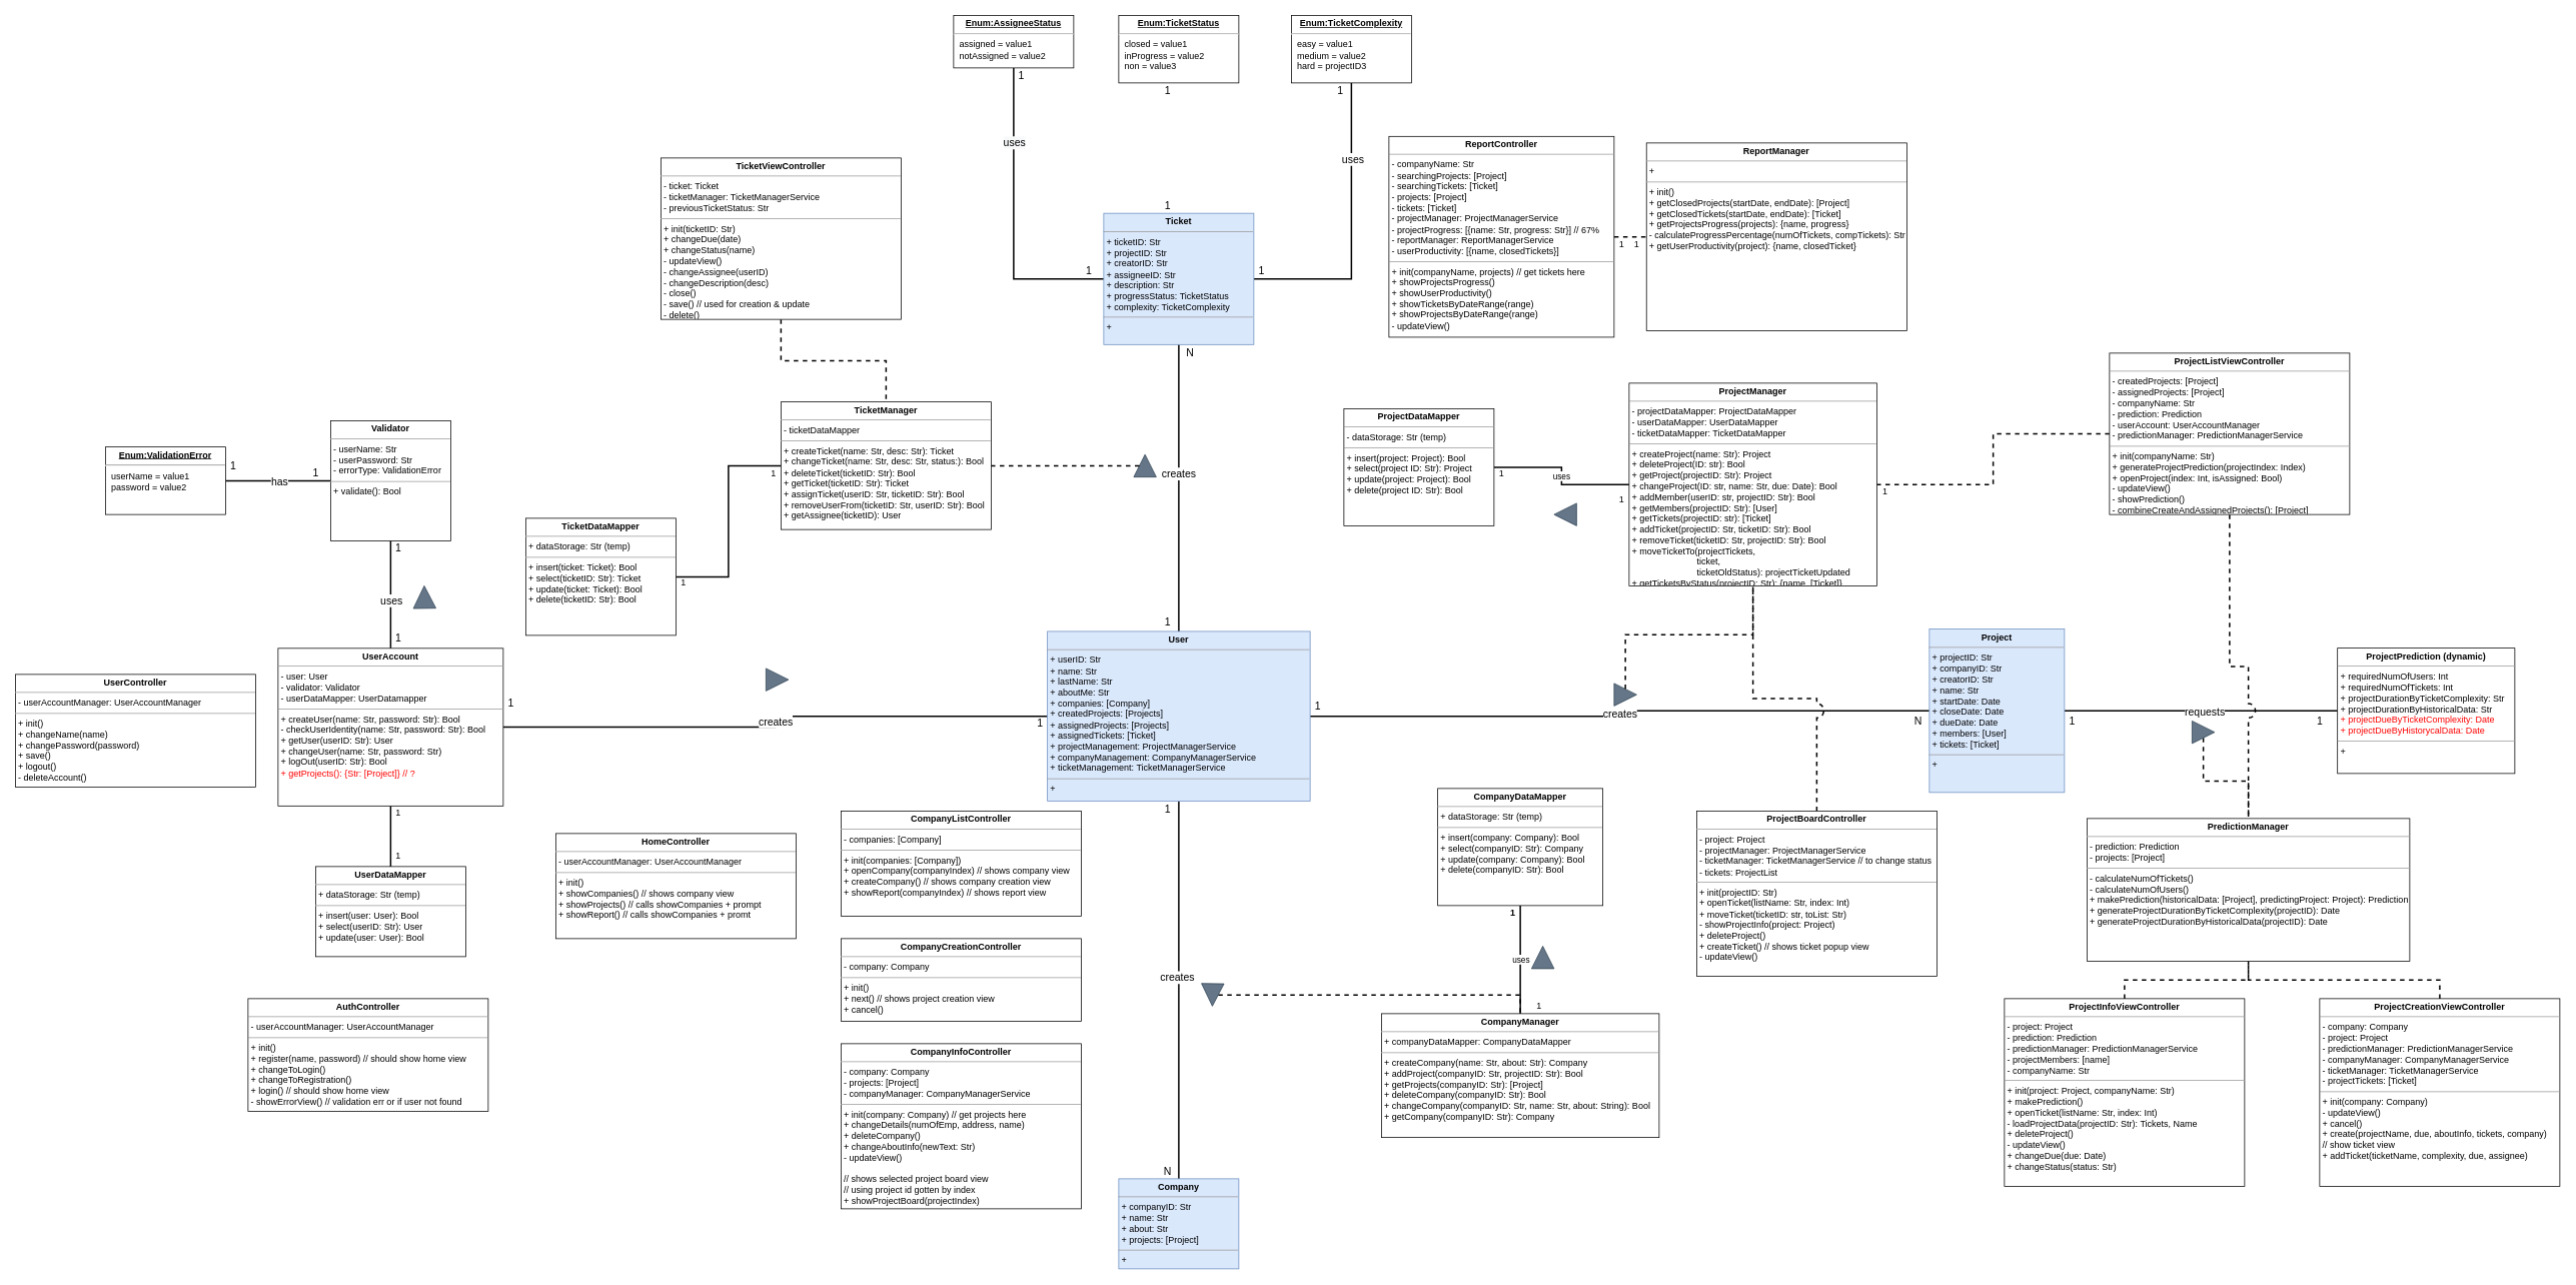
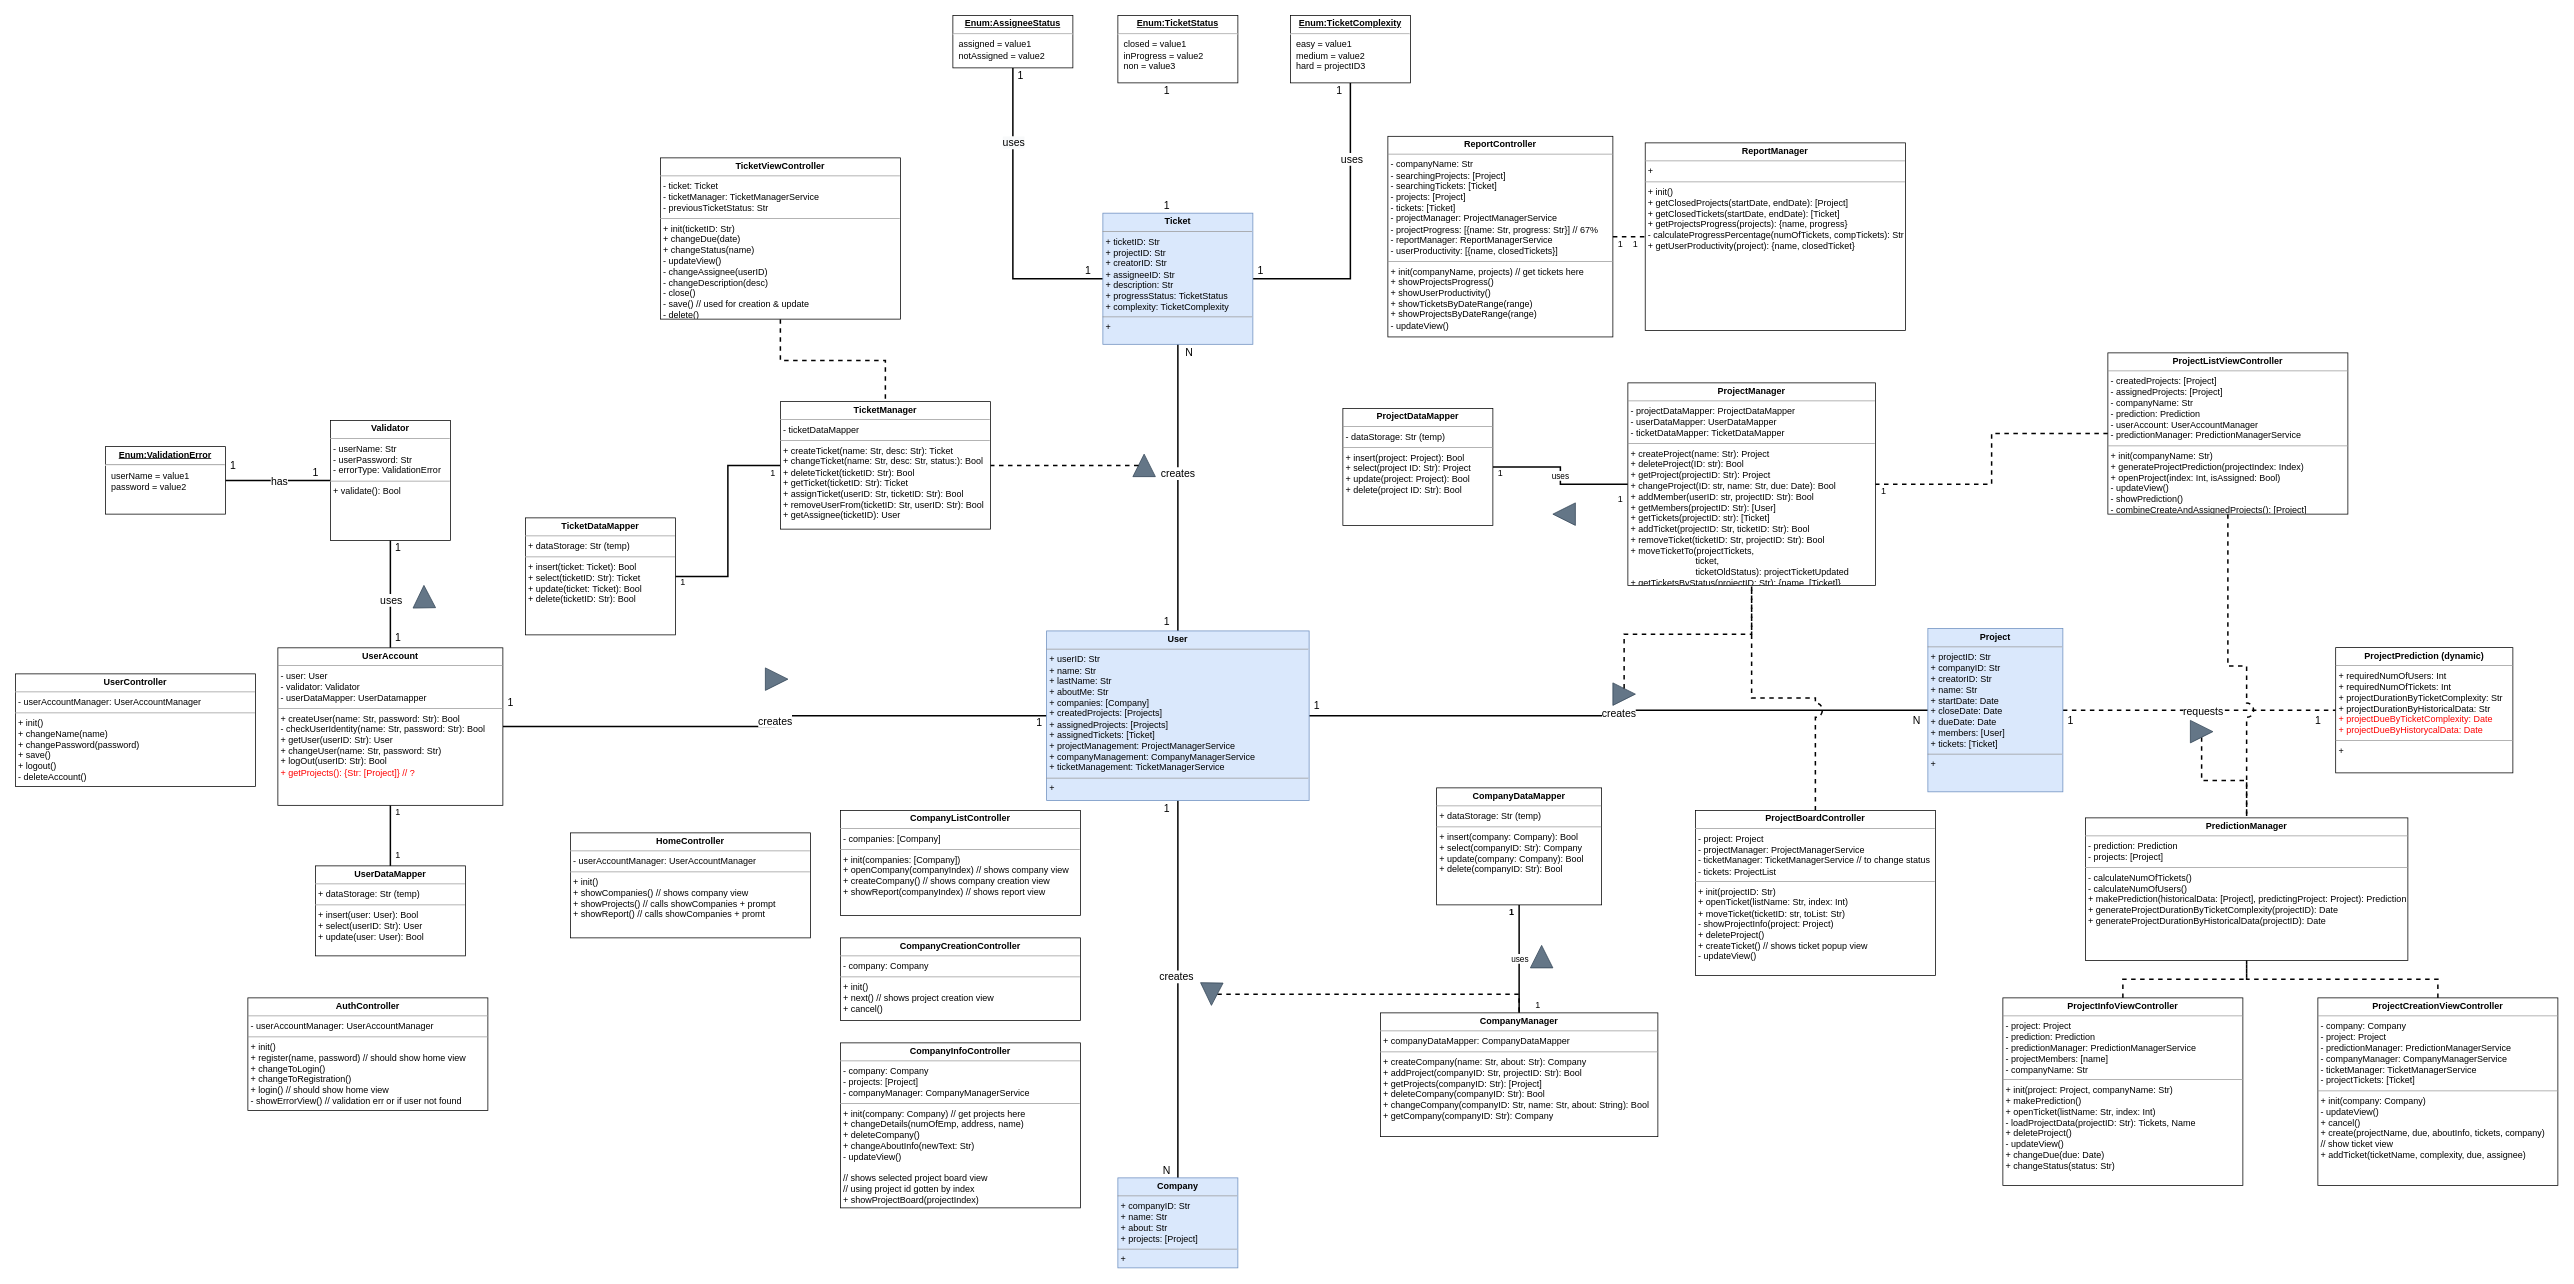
- <mxCell id="71" style="edgeStyle=orthogonalEdgeStyle;rounded=0;sketch=0;orthogonalLoop=1;jettySize=auto;html=1;fontSize=14;endArrow=none;endFill=0;strokeWidth=2;" parent="1" source="79" target="74" edge="1"><mxGeometry relative="1" as="geometry" /></mxCell>
+ <mxCell id="71" style="edgeStyle=orthogonalEdgeStyle;rounded=0;sketch=0;orthogonalLoop=1;jettySize=auto;html=1;fontSize=14;endArrow=none;endFill=0;strokeWidth=2;dashed=1;" parent="1" source="79" target="74" edge="1"><mxGeometry relative="1" as="geometry" /></mxCell>
- <mxCell id="125" value="&lt;p style=&quot;margin: 0px ; margin-top: 4px ; text-align: center&quot;&gt;&lt;b&gt;HomeController&lt;/b&gt;&lt;/p&gt;&lt;hr size=&quot;1&quot;&gt;&lt;p style=&quot;margin: 0px ; margin-left: 4px&quot;&gt;&lt;span&gt;- userAccountManager: UserAccountManager&lt;br&gt;&lt;/span&gt;&lt;/p&gt;&lt;hr size=&quot;1&quot;&gt;&lt;p style=&quot;margin: 0px ; margin-left: 4px&quot;&gt;+ init()&lt;/p&gt;&lt;p style=&quot;margin: 0px ; margin-left: 4px&quot;&gt;+ showCompanies() // shows company view&lt;/p&gt;&lt;p style=&quot;margin: 0px ; margin-left: 4px&quot;&gt;+ showProjects() // calls showCompanies + prompt&amp;nbsp;&lt;/p&gt;&lt;p style=&quot;margin: 0px ; margin-left: 4px&quot;&gt;+ showReport() // calls showCompanies + promt&lt;/p&gt;" style="verticalAlign=top;align=left;overflow=fill;fontSize=12;fontFamily=Helvetica;html=1;" parent="1" vertex="1"><mxGeometry x="740" y="1110" width="320" height="140" as="geometry" /></mxCell>
+ <mxCell id="125" value="&lt;p style=&quot;margin: 0px ; margin-top: 4px ; text-align: center&quot;&gt;&lt;b&gt;HomeController&lt;/b&gt;&lt;/p&gt;&lt;hr size=&quot;1&quot;&gt;&lt;p style=&quot;margin: 0px ; margin-left: 4px&quot;&gt;&lt;span&gt;- userAccountManager: UserAccountManager&lt;br&gt;&lt;/span&gt;&lt;/p&gt;&lt;hr size=&quot;1&quot;&gt;&lt;p style=&quot;margin: 0px ; margin-left: 4px&quot;&gt;+ init()&lt;/p&gt;&lt;p style=&quot;margin: 0px ; margin-left: 4px&quot;&gt;+ showCompanies() // shows company view&lt;/p&gt;&lt;p style=&quot;margin: 0px ; margin-left: 4px&quot;&gt;+ showProjects() // calls showCompanies + prompt&amp;nbsp;&lt;/p&gt;&lt;p style=&quot;margin: 0px ; margin-left: 4px&quot;&gt;+ showReport() // calls showCompanies + promt&lt;/p&gt;" style="verticalAlign=top;align=left;overflow=fill;fontSize=12;fontFamily=Helvetica;html=1;" parent="1" vertex="1"><mxGeometry x="760" y="1110" width="320" height="140" as="geometry" /></mxCell>
